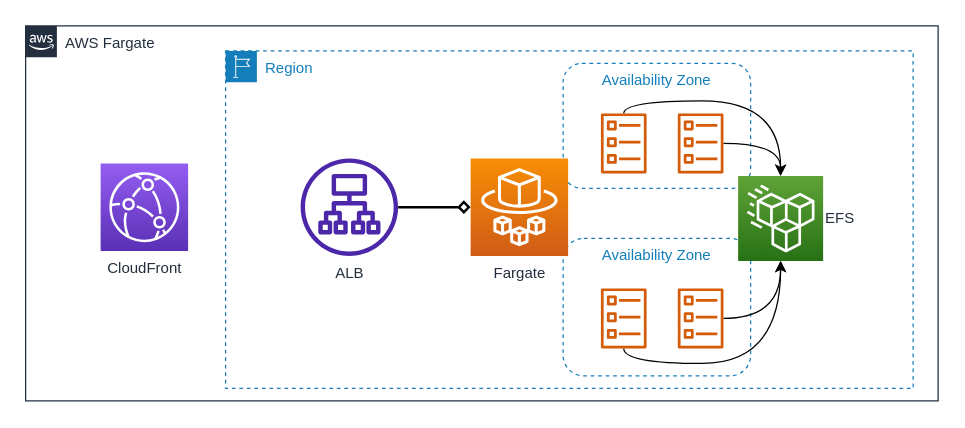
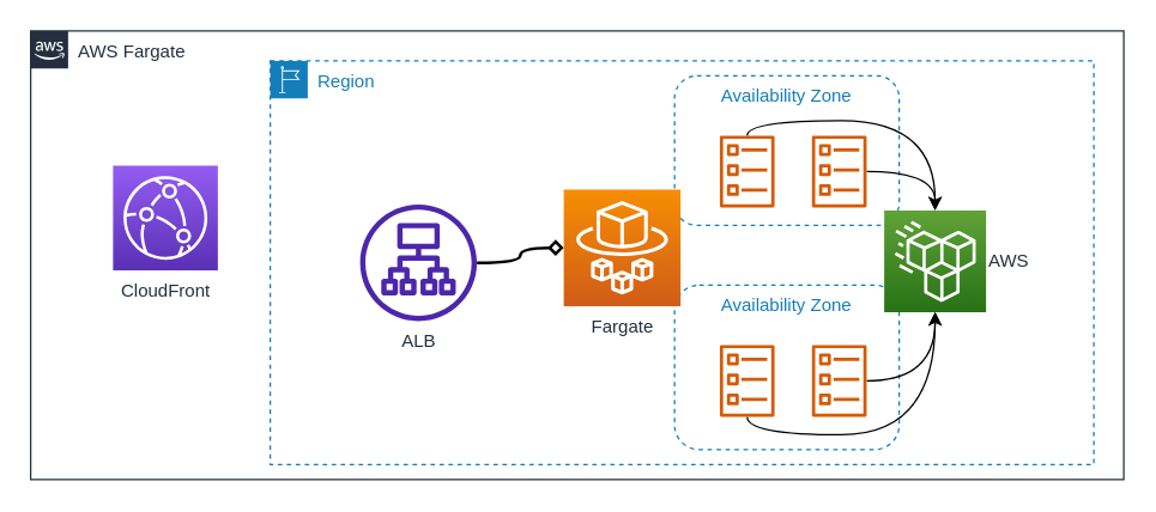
- <mxCell id="3" value="CloudFront" style="points=[[0,0,0],[0.25,0,0],[0.5,0,0],[0.75,0,0],[1,0,0],[0,1,0],[0.25,1,0],[0.5,1,0],[0.75,1,0],[1,1,0],[0,0.25,0],[0,0.5,0],[0,0.75,0],[1,0.25,0],[1,0.5,0],[1,0.75,0]];outlineConnect=0;fontColor=#232F3E;gradientColor=#945DF2;gradientDirection=north;fillColor=#5A30B5;strokeColor=#ffffff;dashed=0;verticalLabelPosition=bottom;verticalAlign=top;align=center;html=1;fontSize=12;fontStyle=0;aspect=fixed;shape=mxgraph.aws4.resourceIcon;resIcon=mxgraph.aws4.cloudfront;labelPosition=center;rounded=1;" parent="2" vertex="1"><mxGeometry x="60" y="110" width="70" height="70" as="geometry" /></mxCell>
+ <mxCell id="3" value="CloudFront" style="points=[[0,0,0],[0.25,0,0],[0.5,0,0],[0.75,0,0],[1,0,0],[0,1,0],[0.25,1,0],[0.5,1,0],[0.75,1,0],[1,1,0],[0,0.25,0],[0,0.5,0],[0,0.75,0],[1,0.25,0],[1,0.5,0],[1,0.75,0]];outlineConnect=0;fontColor=#232F3E;gradientColor=#945DF2;gradientDirection=north;fillColor=#5A30B5;strokeColor=#ffffff;dashed=0;verticalLabelPosition=bottom;verticalAlign=top;align=center;html=1;fontSize=12;fontStyle=0;aspect=fixed;shape=mxgraph.aws4.resourceIcon;resIcon=mxgraph.aws4.cloudfront;labelPosition=center;rounded=1;" parent="2" vertex="1"><mxGeometry x="55" y="90" width="70" height="70" as="geometry" /></mxCell>
- <mxCell id="6" value="ALB" style="outlineConnect=0;fontColor=#232F3E;gradientColor=none;fillColor=#4D27AA;strokeColor=none;dashed=0;verticalLabelPosition=bottom;verticalAlign=top;align=center;html=1;fontSize=12;fontStyle=0;aspect=fixed;pointerEvents=1;shape=mxgraph.aws4.application_load_balancer;labelPosition=center;rounded=1;" parent="4" vertex="1"><mxGeometry x="60" y="86" width="78" height="78" as="geometry" /></mxCell>
+ <mxCell id="6" value="ALB" style="outlineConnect=0;fontColor=#232F3E;gradientColor=none;fillColor=#4D27AA;strokeColor=none;dashed=0;verticalLabelPosition=bottom;verticalAlign=top;align=center;html=1;fontSize=12;fontStyle=0;aspect=fixed;pointerEvents=1;shape=mxgraph.aws4.application_load_balancer;labelPosition=center;rounded=1;" parent="4" vertex="1"><mxGeometry x="60" y="96" width="78" height="78" as="geometry" /></mxCell>
- <mxCell id="17" value="EFS" style="points=[[0,0,0],[0.25,0,0],[0.5,0,0],[0.75,0,0],[1,0,0],[0,1,0],[0.25,1,0],[0.5,1,0],[0.75,1,0],[1,1,0],[0,0.25,0],[0,0.5,0],[0,0.75,0],[1,0.25,0],[1,0.5,0],[1,0.75,0]];outlineConnect=0;fontColor=#232F3E;gradientColor=#60A337;gradientDirection=north;fillColor=#277116;strokeColor=#ffffff;dashed=0;verticalLabelPosition=middle;verticalAlign=middle;align=left;html=1;fontSize=12;fontStyle=0;aspect=fixed;shape=mxgraph.aws4.resourceIcon;resIcon=mxgraph.aws4.efs_standard;labelPosition=right;rounded=1;" parent="4" vertex="1"><mxGeometry x="410" y="100" width="68" height="68" as="geometry" /></mxCell>
+ <mxCell id="17" value="AWS" style="points=[[0,0,0],[0.25,0,0],[0.5,0,0],[0.75,0,0],[1,0,0],[0,1,0],[0.25,1,0],[0.5,1,0],[0.75,1,0],[1,1,0],[0,0.25,0],[0,0.5,0],[0,0.75,0],[1,0.25,0],[1,0.5,0],[1,0.75,0]];outlineConnect=0;fontColor=#232F3E;gradientColor=#60A337;gradientDirection=north;fillColor=#277116;strokeColor=#ffffff;dashed=0;verticalLabelPosition=middle;verticalAlign=middle;align=left;html=1;fontSize=12;fontStyle=0;aspect=fixed;shape=mxgraph.aws4.resourceIcon;resIcon=mxgraph.aws4.efs_standard;labelPosition=right;rounded=1;" parent="4" vertex="1"><mxGeometry x="410" y="100" width="68" height="68" as="geometry" /></mxCell>
